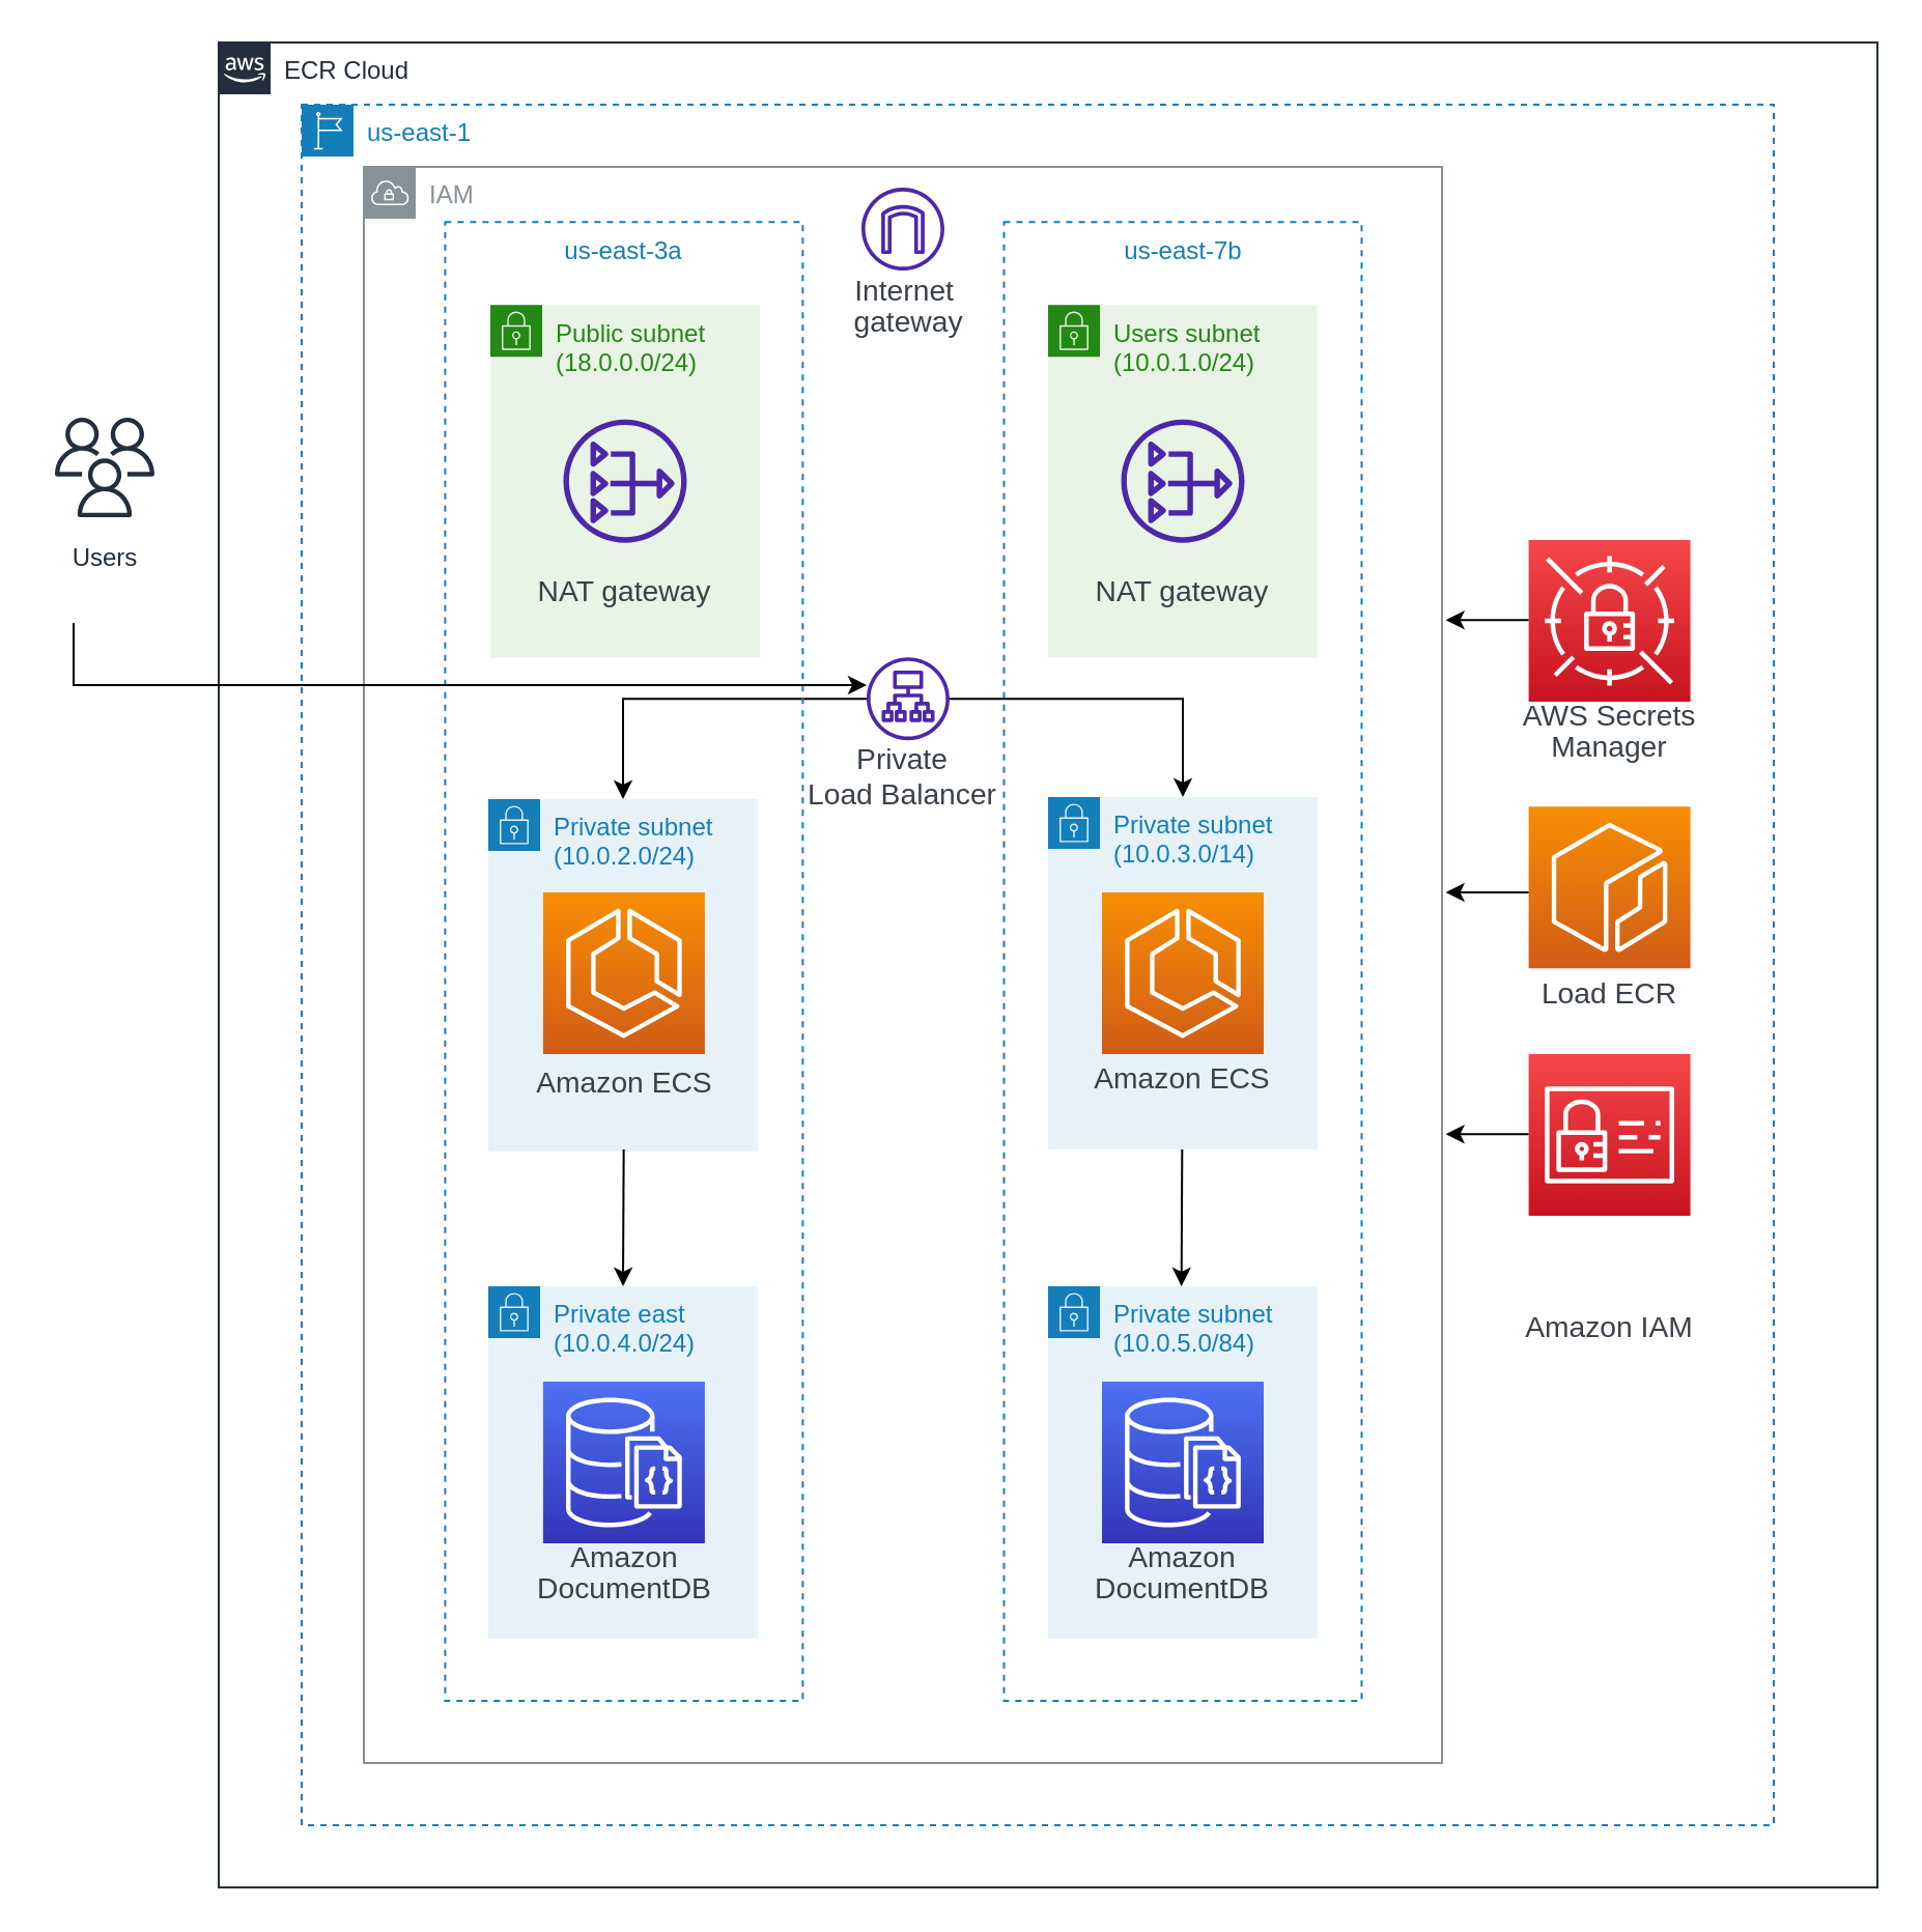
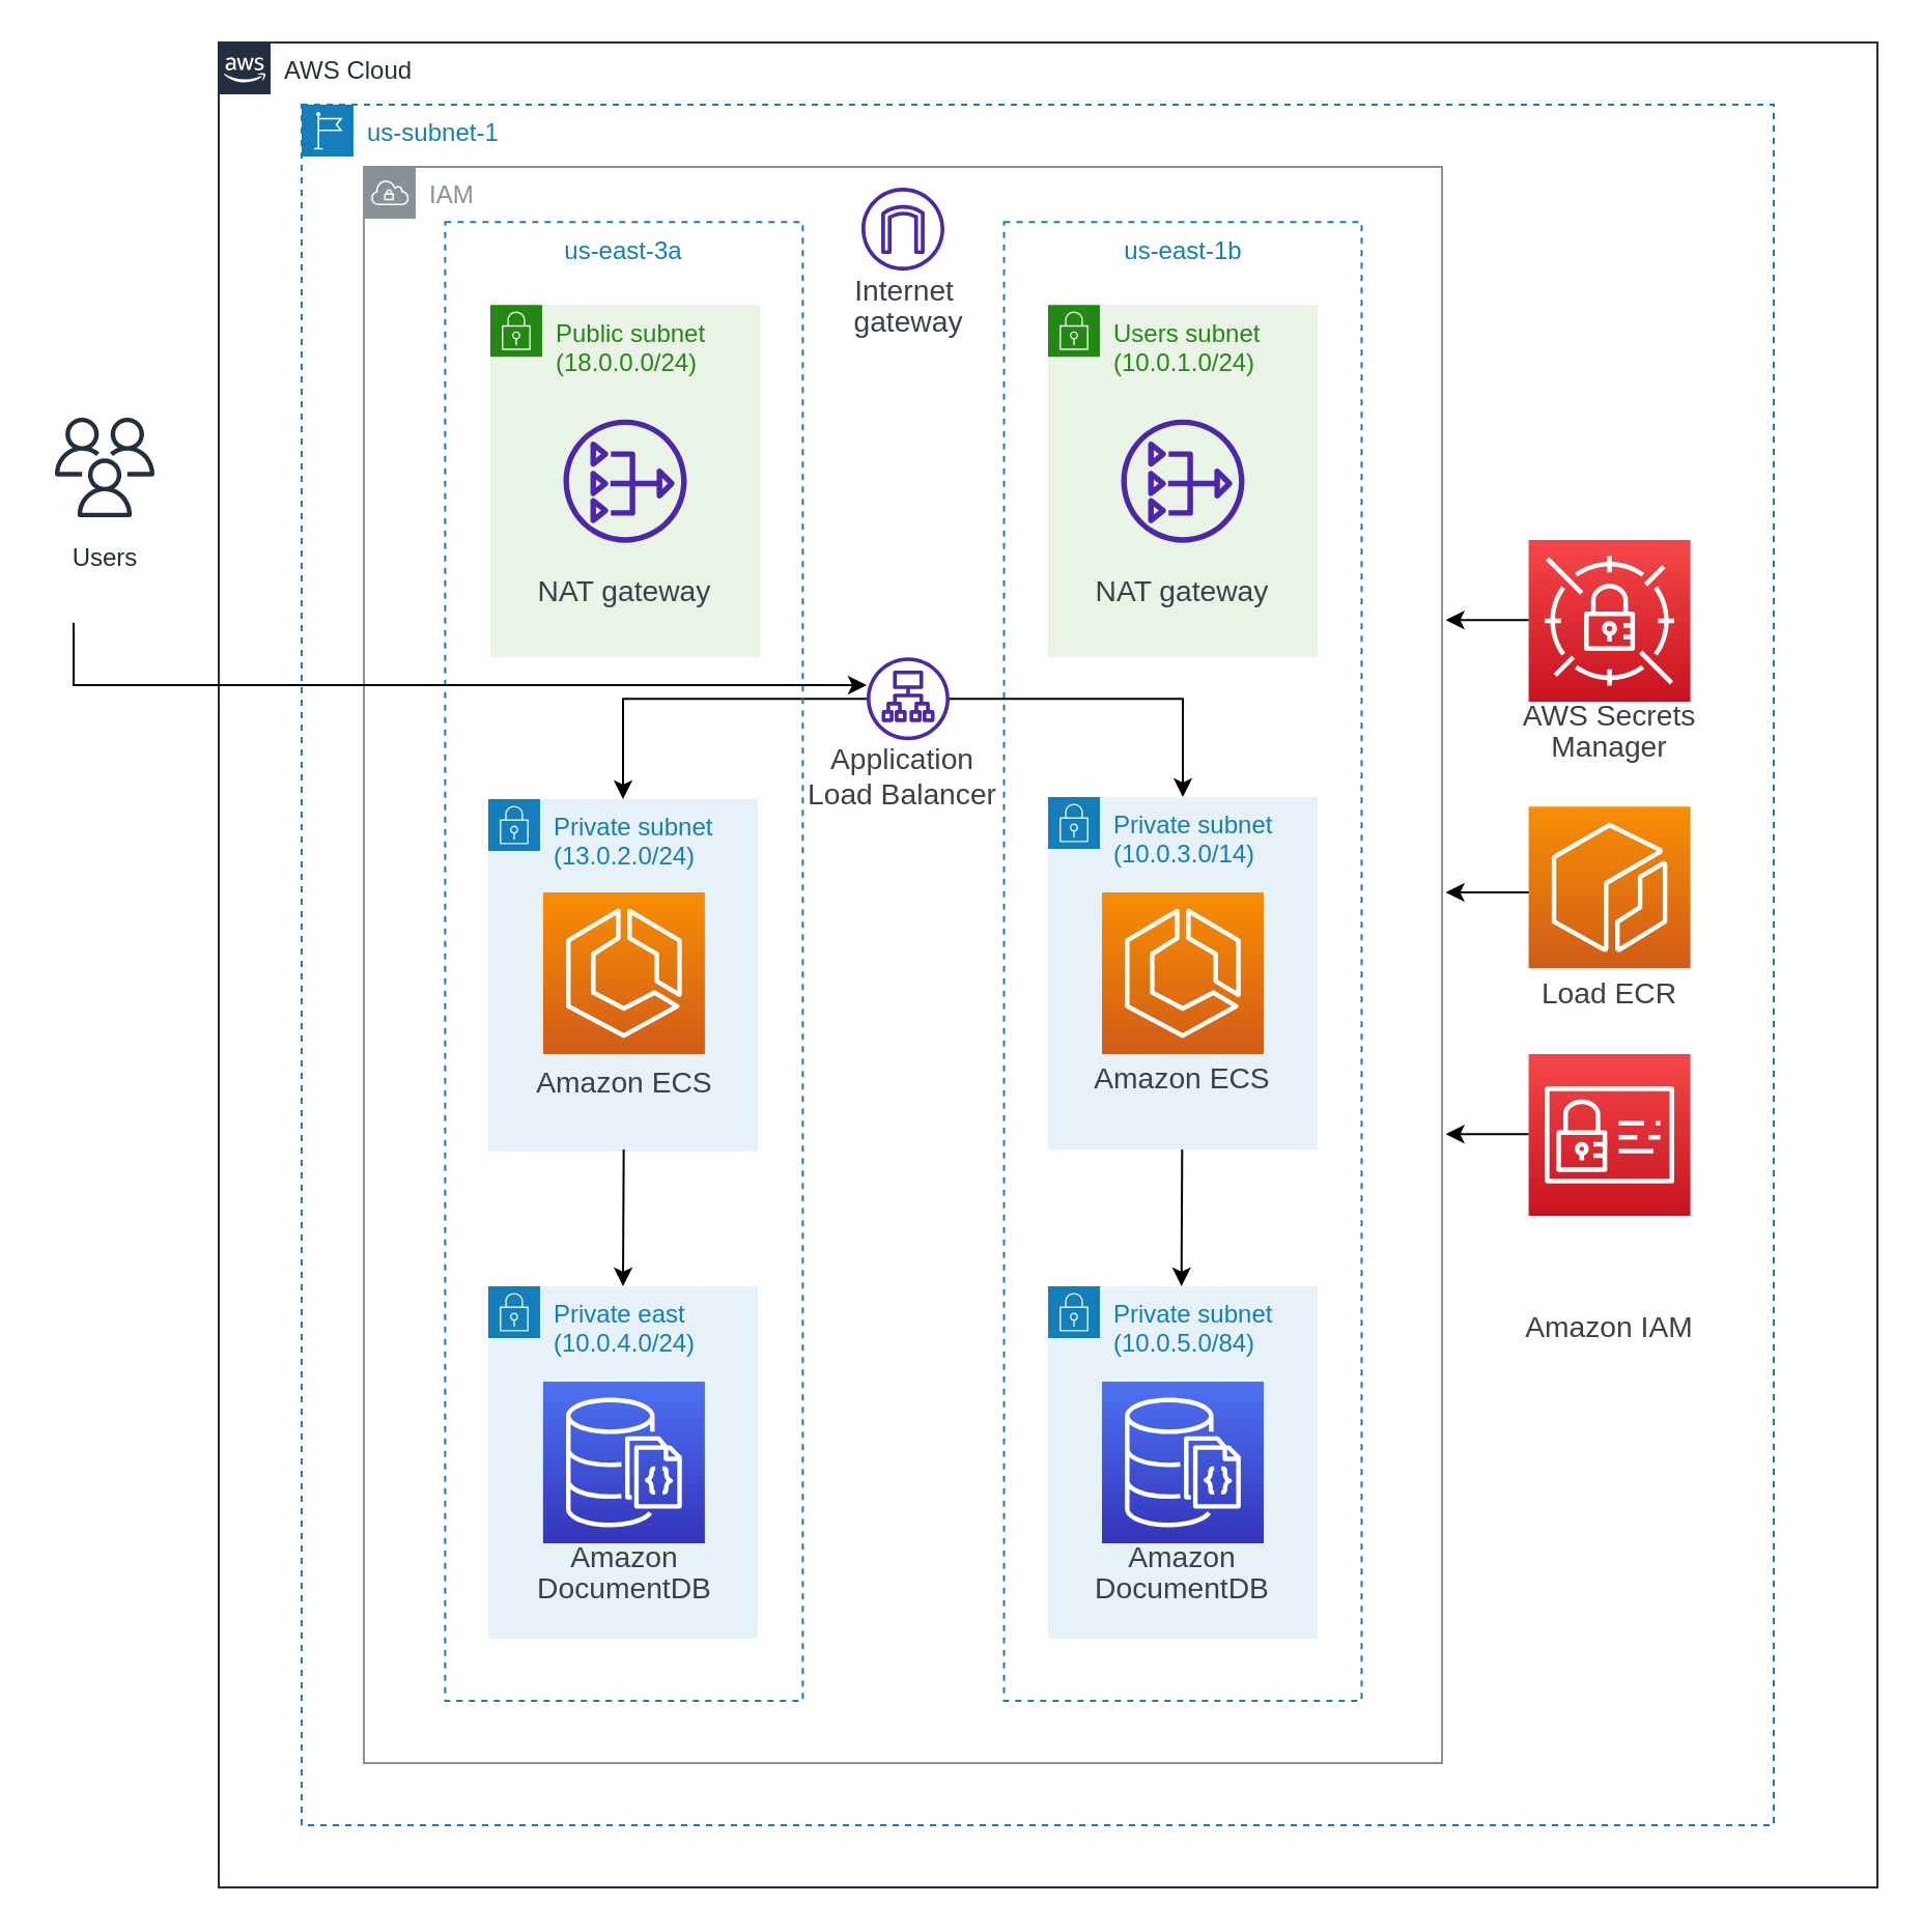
- <mxCell id="4" value="ECR Cloud" style="points=[[0,0],[0.25,0],[0.5,0],[0.75,0],[1,0],[1,0.25],[1,0.5],[1,0.75],[1,1],[0.75,1],[0.5,1],[0.25,1],[0,1],[0,0.75],[0,0.5],[0,0.25]];outlineConnect=0;gradientColor=none;html=1;whiteSpace=wrap;fontSize=12;fontStyle=0;container=0;pointerEvents=0;collapsible=0;recursiveResize=0;shape=mxgraph.aws4.group;grIcon=mxgraph.aws4.group_aws_cloud_alt;strokeColor=#232F3E;fillColor=none;verticalAlign=top;align=left;spacingLeft=30;fontColor=#232F3E;dashed=0;" parent="1" vertex="1"><mxGeometry x="105" y="20" width="800" height="890" as="geometry" /></mxCell>
+ <mxCell id="4" value="AWS Cloud" style="points=[[0,0],[0.25,0],[0.5,0],[0.75,0],[1,0],[1,0.25],[1,0.5],[1,0.75],[1,1],[0.75,1],[0.5,1],[0.25,1],[0,1],[0,0.75],[0,0.5],[0,0.25]];outlineConnect=0;gradientColor=none;html=1;whiteSpace=wrap;fontSize=12;fontStyle=0;container=0;pointerEvents=0;collapsible=0;recursiveResize=0;shape=mxgraph.aws4.group;grIcon=mxgraph.aws4.group_aws_cloud_alt;strokeColor=#232F3E;fillColor=none;verticalAlign=top;align=left;spacingLeft=30;fontColor=#232F3E;dashed=0;" parent="1" vertex="1"><mxGeometry x="105" y="20" width="800" height="890" as="geometry" /></mxCell>
- <mxCell id="7" value="us-east-1" style="points=[[0,0],[0.25,0],[0.5,0],[0.75,0],[1,0],[1,0.25],[1,0.5],[1,0.75],[1,1],[0.75,1],[0.5,1],[0.25,1],[0,1],[0,0.75],[0,0.5],[0,0.25]];outlineConnect=0;gradientColor=none;html=1;whiteSpace=wrap;fontSize=12;fontStyle=0;container=1;pointerEvents=0;collapsible=0;recursiveResize=0;shape=mxgraph.aws4.group;grIcon=mxgraph.aws4.group_region;strokeColor=#147EBA;fillColor=none;verticalAlign=top;align=left;spacingLeft=30;fontColor=#147EBA;dashed=1;" parent="1" vertex="1"><mxGeometry x="145" y="50" width="710" height="830" as="geometry" /></mxCell>
+ <mxCell id="7" value="us-subnet-1" style="points=[[0,0],[0.25,0],[0.5,0],[0.75,0],[1,0],[1,0.25],[1,0.5],[1,0.75],[1,1],[0.75,1],[0.5,1],[0.25,1],[0,1],[0,0.75],[0,0.5],[0,0.25]];outlineConnect=0;gradientColor=none;html=1;whiteSpace=wrap;fontSize=12;fontStyle=0;container=1;pointerEvents=0;collapsible=0;recursiveResize=0;shape=mxgraph.aws4.group;grIcon=mxgraph.aws4.group_region;strokeColor=#147EBA;fillColor=none;verticalAlign=top;align=left;spacingLeft=30;fontColor=#147EBA;dashed=1;" parent="1" vertex="1"><mxGeometry x="145" y="50" width="710" height="830" as="geometry" /></mxCell>
- <mxCell id="9" value="us-east-7b" style="fillColor=none;strokeColor=#147EBA;dashed=1;verticalAlign=top;fontStyle=0;fontColor=#147EBA;whiteSpace=wrap;html=1;" parent="7" vertex="1"><mxGeometry x="338.75" y="56.58" width="172.5" height="713.42" as="geometry" /></mxCell>
+ <mxCell id="9" value="us-east-1b" style="fillColor=none;strokeColor=#147EBA;dashed=1;verticalAlign=top;fontStyle=0;fontColor=#147EBA;whiteSpace=wrap;html=1;" parent="7" vertex="1"><mxGeometry x="338.75" y="56.58" width="172.5" height="713.42" as="geometry" /></mxCell>
- <mxCell id="23" value="&lt;div style=&quot;&quot;&gt;&lt;p style=&quot;margin: 0px; text-indent: 0px; direction: ltr;&quot;&gt;&lt;font face=&quot;Arial&quot; color=&quot;#3a414a&quot;&gt;&lt;span style=&quot;font-size: 14.11px;&quot;&gt;Private&lt;/span&gt;&lt;/font&gt;&lt;/p&gt;&lt;p style=&quot;margin: 0px; text-indent: 0px; direction: ltr;&quot;&gt;&lt;font face=&quot;Arial&quot; color=&quot;#3a414a&quot;&gt;&lt;span style=&quot;font-size: 14.11px;&quot;&gt;Load Balancer&lt;/span&gt;&lt;/font&gt;&lt;/p&gt;&lt;/div&gt;" style="text;vsdxID=62;fillColor=none;gradientColor=none;strokeColor=none;spacingTop=-3;spacingBottom=-3;spacingLeft=-3;spacingRight=-3;points=[[0,0.5,0],[1,0.5,0],[0.5,1,0],[0.5,0,0],[0,1,0]];labelBackgroundColor=none;rounded=1;html=1;whiteSpace=wrap;verticalAlign=middle;align=center;;html=1;" parent="7" vertex="1"><mxGeometry x="239.2" y="310.0" width="101.6" height="28.58" as="geometry" /></mxCell>
+ <mxCell id="23" value="&lt;div style=&quot;&quot;&gt;&lt;p style=&quot;margin: 0px; text-indent: 0px; direction: ltr;&quot;&gt;&lt;font face=&quot;Arial&quot; color=&quot;#3a414a&quot;&gt;&lt;span style=&quot;font-size: 14.11px;&quot;&gt;Application&lt;/span&gt;&lt;/font&gt;&lt;/p&gt;&lt;p style=&quot;margin: 0px; text-indent: 0px; direction: ltr;&quot;&gt;&lt;font face=&quot;Arial&quot; color=&quot;#3a414a&quot;&gt;&lt;span style=&quot;font-size: 14.11px;&quot;&gt;Load Balancer&lt;/span&gt;&lt;/font&gt;&lt;/p&gt;&lt;/div&gt;" style="text;vsdxID=62;fillColor=none;gradientColor=none;strokeColor=none;spacingTop=-3;spacingBottom=-3;spacingLeft=-3;spacingRight=-3;points=[[0,0.5,0],[1,0.5,0],[0.5,1,0],[0.5,0,0],[0,1,0]];labelBackgroundColor=none;rounded=1;html=1;whiteSpace=wrap;verticalAlign=middle;align=center;;html=1;" parent="7" vertex="1"><mxGeometry x="239.2" y="310.0" width="101.6" height="28.58" as="geometry" /></mxCell>
- <mxCell id="3" value="Private subnet (10.0.2.0/24)" style="points=[[0,0],[0.25,0],[0.5,0],[0.75,0],[1,0],[1,0.25],[1,0.5],[1,0.75],[1,1],[0.75,1],[0.5,1],[0.25,1],[0,1],[0,0.75],[0,0.5],[0,0.25]];outlineConnect=0;gradientColor=none;html=1;whiteSpace=wrap;fontSize=12;fontStyle=0;container=1;pointerEvents=0;collapsible=0;recursiveResize=0;shape=mxgraph.aws4.group;grIcon=mxgraph.aws4.group_security_group;grStroke=0;strokeColor=#147EBA;fillColor=#E6F2F8;verticalAlign=top;align=left;spacingLeft=30;fontColor=#147EBA;dashed=0;" parent="1" vertex="1"><mxGeometry x="235" y="385" width="130" height="170" as="geometry" /></mxCell>
+ <mxCell id="3" value="Private subnet (13.0.2.0/24)" style="points=[[0,0],[0.25,0],[0.5,0],[0.75,0],[1,0],[1,0.25],[1,0.5],[1,0.75],[1,1],[0.75,1],[0.5,1],[0.25,1],[0,1],[0,0.75],[0,0.5],[0,0.25]];outlineConnect=0;gradientColor=none;html=1;whiteSpace=wrap;fontSize=12;fontStyle=0;container=1;pointerEvents=0;collapsible=0;recursiveResize=0;shape=mxgraph.aws4.group;grIcon=mxgraph.aws4.group_security_group;grStroke=0;strokeColor=#147EBA;fillColor=#E6F2F8;verticalAlign=top;align=left;spacingLeft=30;fontColor=#147EBA;dashed=0;" parent="1" vertex="1"><mxGeometry x="235" y="385" width="130" height="170" as="geometry" /></mxCell>
